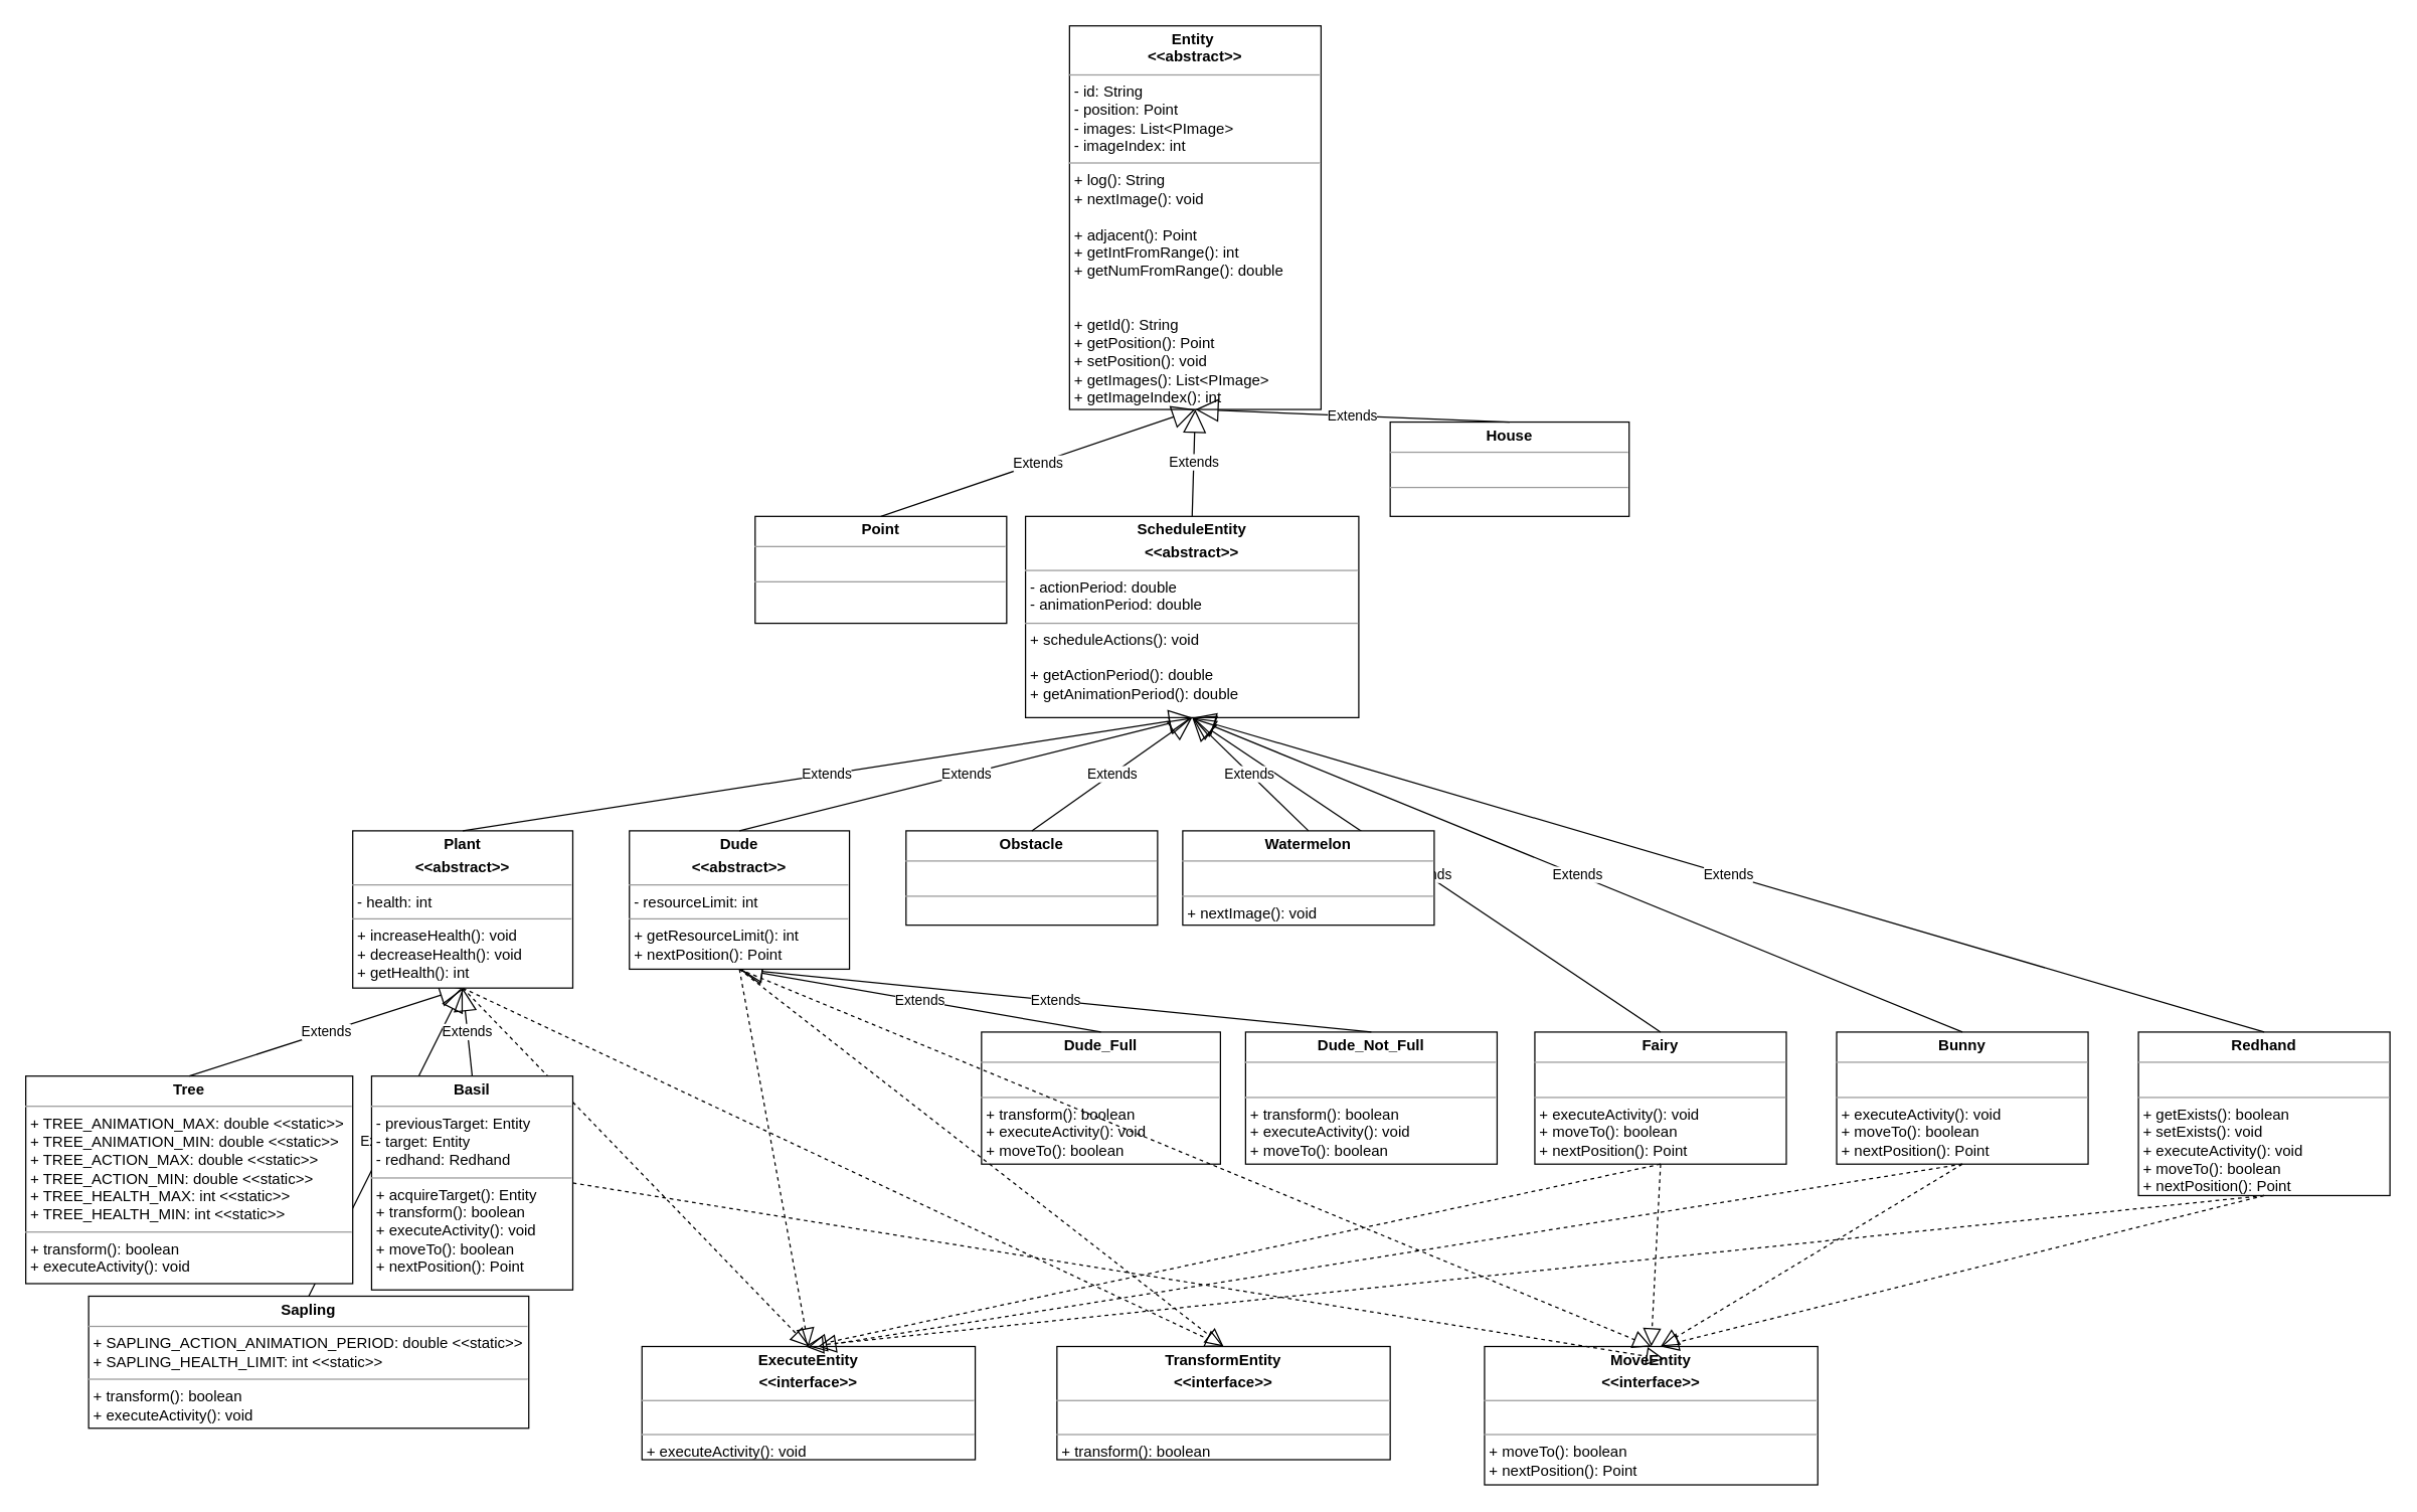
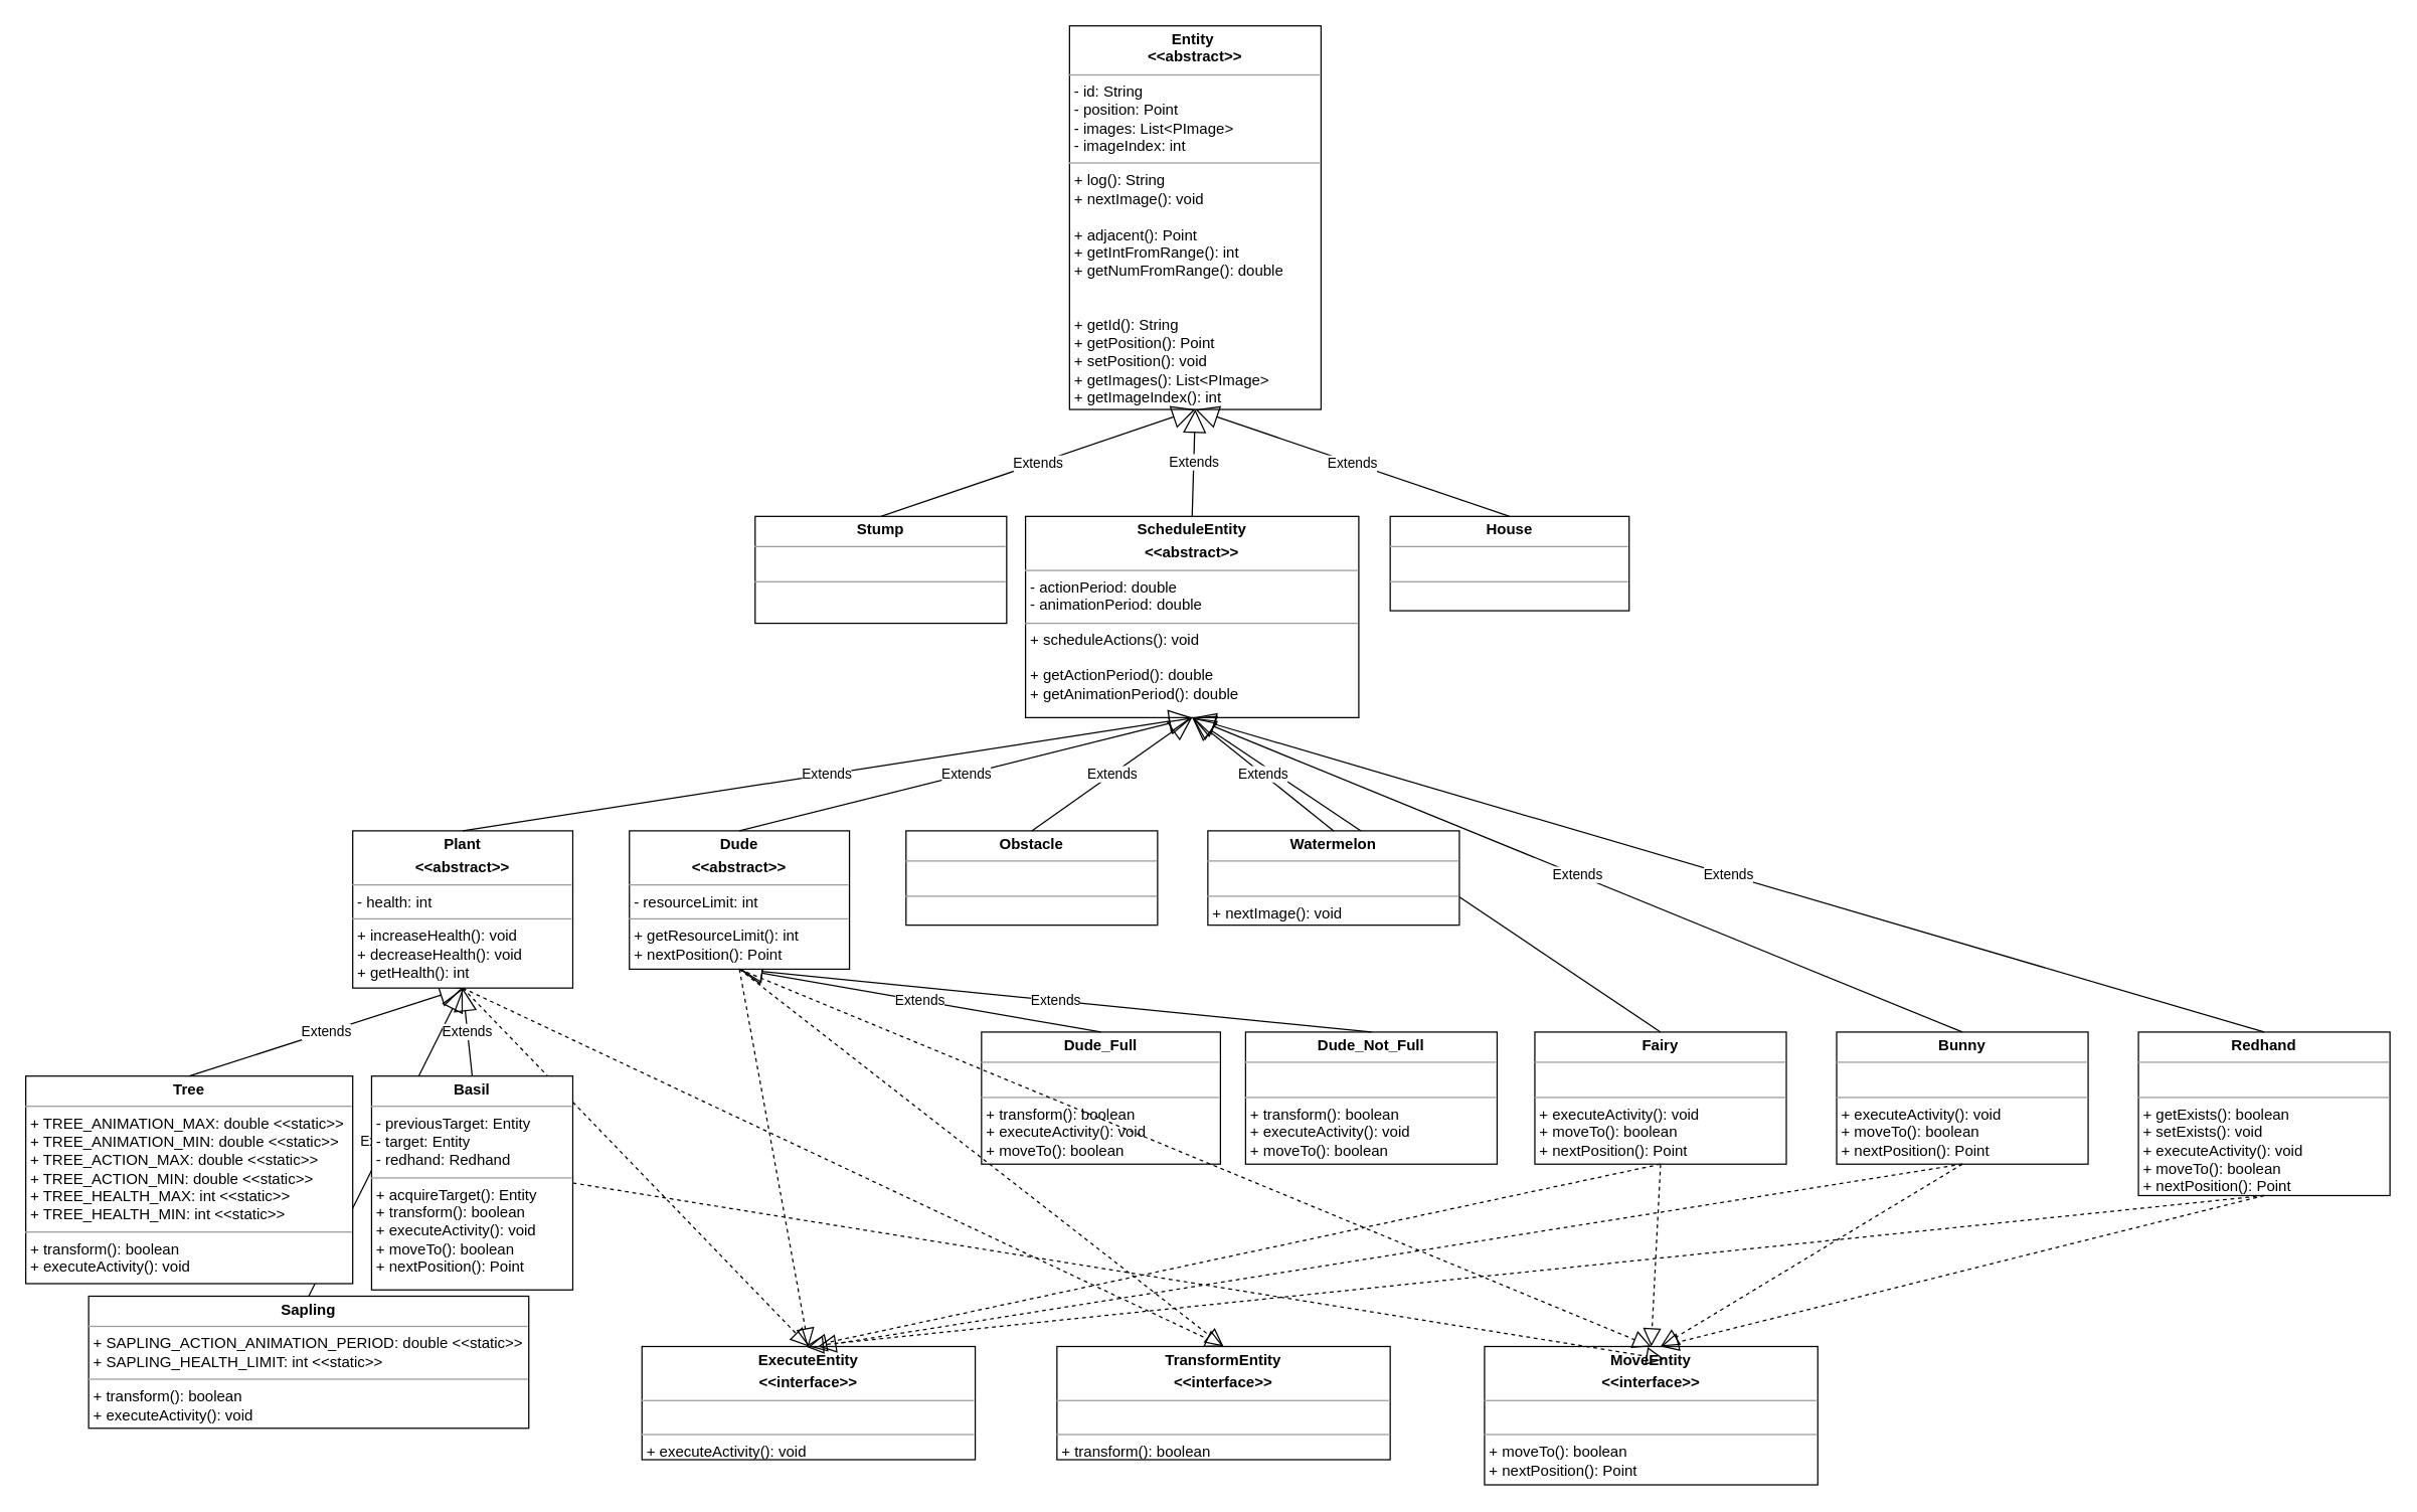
- <mxCell id="6" value="&lt;p style=&quot;margin:0px;margin-top:4px;text-align:center;&quot;&gt;&lt;b&gt;House&lt;/b&gt;&lt;/p&gt;&lt;hr size=&quot;1&quot;&gt;&lt;p style=&quot;margin:0px;margin-left:4px;&quot;&gt;&lt;br&gt;&lt;/p&gt;&lt;hr size=&quot;1&quot;&gt;&lt;p style=&quot;margin:0px;margin-left:4px;&quot;&gt;&lt;br&gt;&lt;/p&gt;" style="verticalAlign=top;align=left;overflow=fill;fontSize=12;fontFamily=Helvetica;html=1;whiteSpace=wrap;" vertex="1" parent="1"><mxGeometry x="1105" y="335" width="190" height="75" as="geometry" /></mxCell>
+ <mxCell id="6" value="&lt;p style=&quot;margin:0px;margin-top:4px;text-align:center;&quot;&gt;&lt;b&gt;House&lt;/b&gt;&lt;/p&gt;&lt;hr size=&quot;1&quot;&gt;&lt;p style=&quot;margin:0px;margin-left:4px;&quot;&gt;&lt;br&gt;&lt;/p&gt;&lt;hr size=&quot;1&quot;&gt;&lt;p style=&quot;margin:0px;margin-left:4px;&quot;&gt;&lt;br&gt;&lt;/p&gt;" style="verticalAlign=top;align=left;overflow=fill;fontSize=12;fontFamily=Helvetica;html=1;whiteSpace=wrap;" vertex="1" parent="1"><mxGeometry x="1105" y="410" width="190" height="75" as="geometry" /></mxCell>
- <mxCell id="20" value="&lt;p style=&quot;margin:0px;margin-top:4px;text-align:center;&quot;&gt;&lt;b&gt;Point&lt;/b&gt;&lt;/p&gt;&lt;hr size=&quot;1&quot;&gt;&lt;p style=&quot;margin:0px;margin-left:4px;&quot;&gt;&lt;br&gt;&lt;/p&gt;&lt;hr size=&quot;1&quot;&gt;&lt;p style=&quot;margin:0px;margin-left:4px;&quot;&gt;&lt;br&gt;&lt;/p&gt;" style="verticalAlign=top;align=left;overflow=fill;fontSize=12;fontFamily=Helvetica;html=1;whiteSpace=wrap;" vertex="1" parent="1"><mxGeometry x="600" y="410" width="200" height="85" as="geometry" /></mxCell>
+ <mxCell id="20" value="&lt;p style=&quot;margin:0px;margin-top:4px;text-align:center;&quot;&gt;&lt;b&gt;Stump&lt;/b&gt;&lt;/p&gt;&lt;hr size=&quot;1&quot;&gt;&lt;p style=&quot;margin:0px;margin-left:4px;&quot;&gt;&lt;br&gt;&lt;/p&gt;&lt;hr size=&quot;1&quot;&gt;&lt;p style=&quot;margin:0px;margin-left:4px;&quot;&gt;&lt;br&gt;&lt;/p&gt;" style="verticalAlign=top;align=left;overflow=fill;fontSize=12;fontFamily=Helvetica;html=1;whiteSpace=wrap;" vertex="1" parent="1"><mxGeometry x="600" y="410" width="200" height="85" as="geometry" /></mxCell>
- <mxCell id="42" value="&lt;p style=&quot;margin:0px;margin-top:4px;text-align:center;&quot;&gt;&lt;b&gt;Watermelon&lt;/b&gt;&lt;/p&gt;&lt;hr size=&quot;1&quot;&gt;&lt;p style=&quot;margin:0px;margin-left:4px;&quot;&gt;&lt;br&gt;&lt;/p&gt;&lt;hr size=&quot;1&quot;&gt;&lt;p style=&quot;margin:0px;margin-left:4px;&quot;&gt;+ nextImage(): void&lt;/p&gt;&lt;p style=&quot;margin:0px;margin-left:4px;&quot;&gt;&lt;br&gt;&lt;/p&gt;" style="verticalAlign=top;align=left;overflow=fill;fontSize=12;fontFamily=Helvetica;html=1;whiteSpace=wrap;" vertex="1" parent="1"><mxGeometry x="940" y="660" width="200" height="75" as="geometry" /></mxCell>
+ <mxCell id="42" value="&lt;p style=&quot;margin:0px;margin-top:4px;text-align:center;&quot;&gt;&lt;b&gt;Watermelon&lt;/b&gt;&lt;/p&gt;&lt;hr size=&quot;1&quot;&gt;&lt;p style=&quot;margin:0px;margin-left:4px;&quot;&gt;&lt;br&gt;&lt;/p&gt;&lt;hr size=&quot;1&quot;&gt;&lt;p style=&quot;margin:0px;margin-left:4px;&quot;&gt;+ nextImage(): void&lt;/p&gt;&lt;p style=&quot;margin:0px;margin-left:4px;&quot;&gt;&lt;br&gt;&lt;/p&gt;" style="verticalAlign=top;align=left;overflow=fill;fontSize=12;fontFamily=Helvetica;html=1;whiteSpace=wrap;" vertex="1" parent="1"><mxGeometry x="960" y="660" width="200" height="75" as="geometry" /></mxCell>
